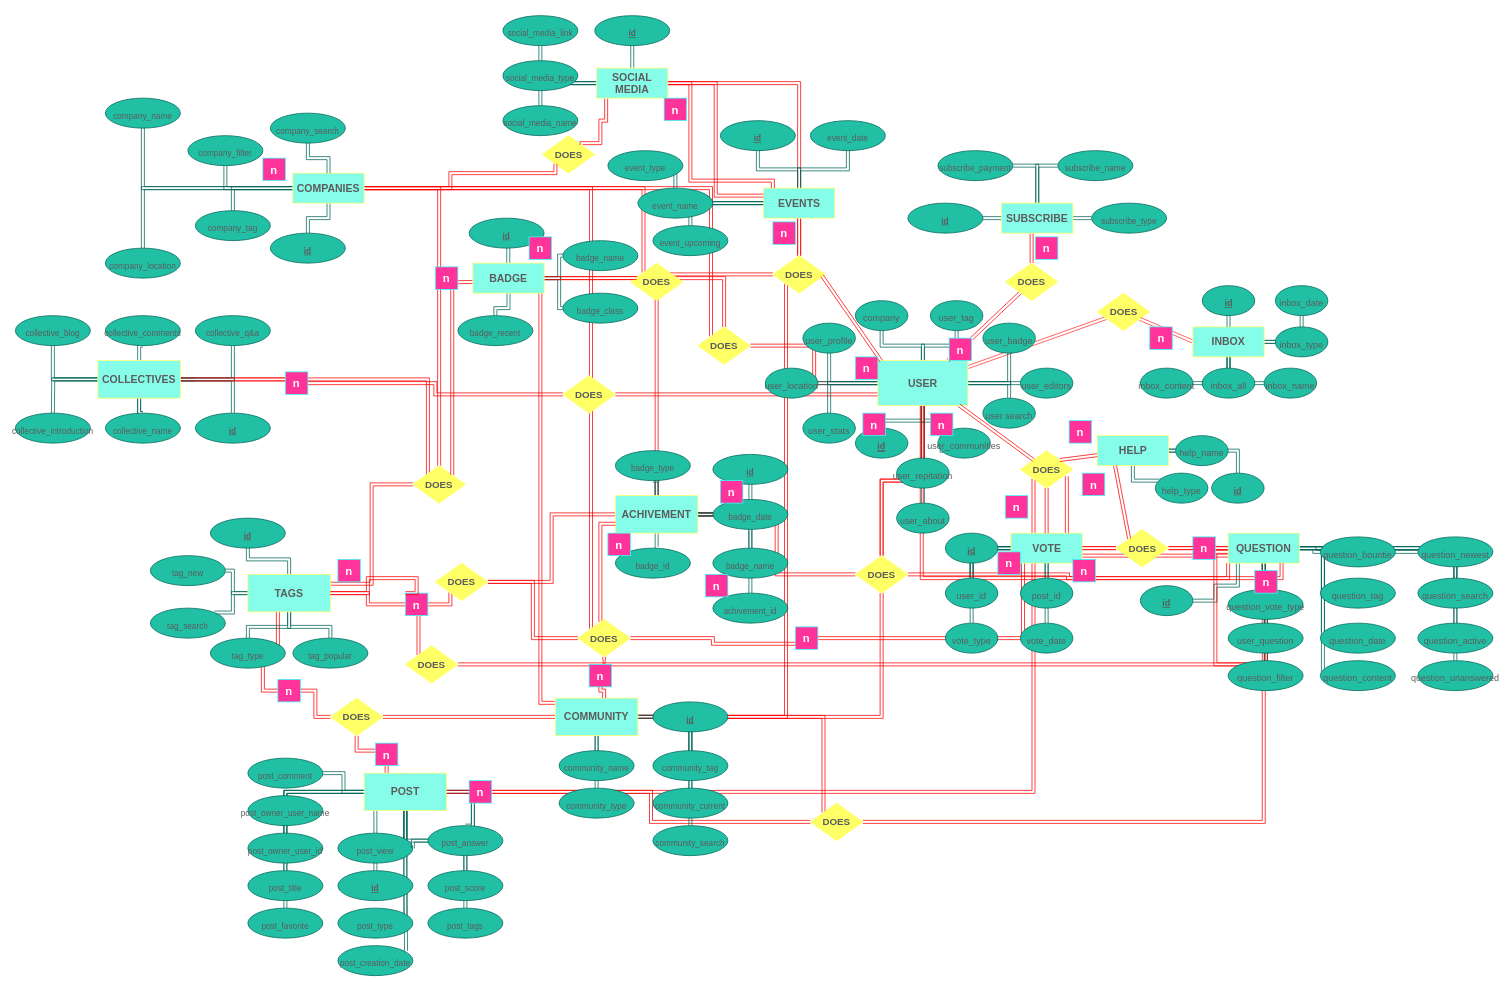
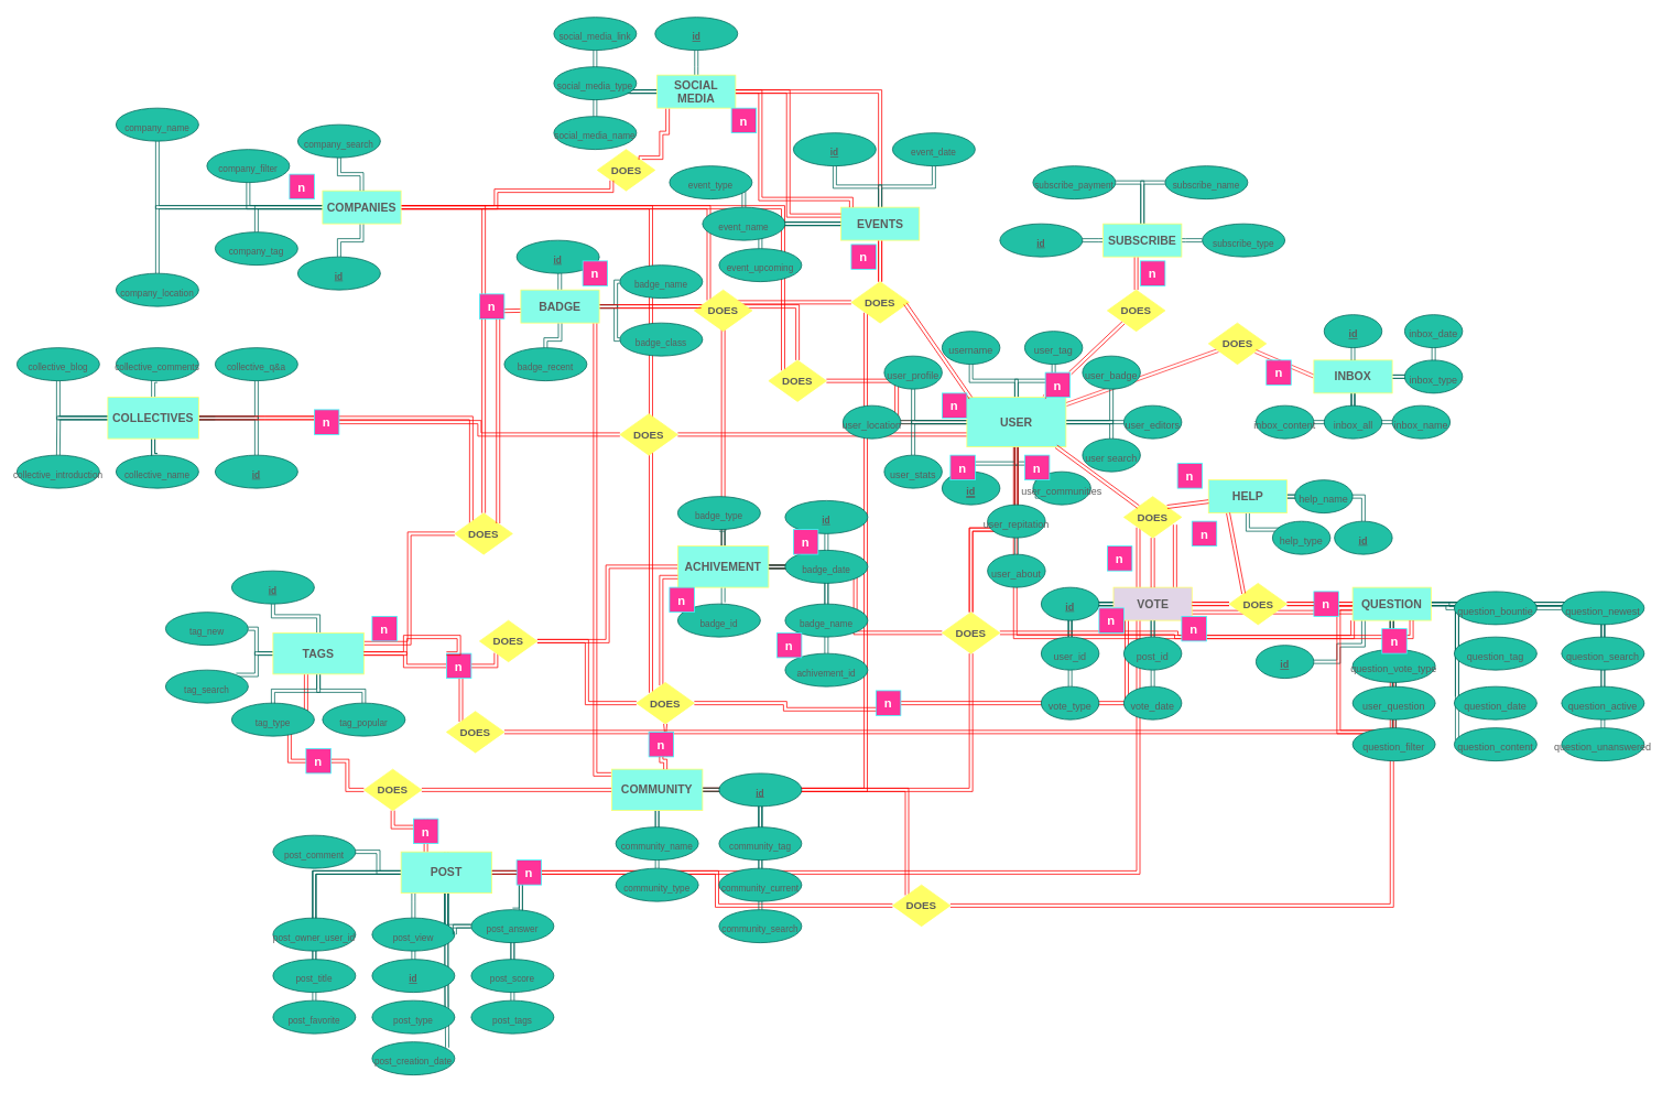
- <mxCell id="39" value="&lt;div style=&quot;text-align: justify;&quot;&gt;&lt;span style=&quot;font-size: 12px; background-color: initial;&quot;&gt;company&lt;/span&gt;&lt;/div&gt;" style="ellipse;whiteSpace=wrap;html=1;strokeColor=#006658;fontSize=24;fontColor=#5C5C5C;fillColor=#21C0A5;" parent="1" vertex="1"><mxGeometry x="1140" y="400" width="70" height="40" as="geometry" /></mxCell>
+ <mxCell id="39" value="&lt;div style=&quot;text-align: justify;&quot;&gt;&lt;span style=&quot;font-size: 12px; background-color: initial;&quot;&gt;username&lt;/span&gt;&lt;/div&gt;" style="ellipse;whiteSpace=wrap;html=1;strokeColor=#006658;fontSize=24;fontColor=#5C5C5C;fillColor=#21C0A5;" parent="1" vertex="1"><mxGeometry x="1140" y="400" width="70" height="40" as="geometry" /></mxCell>
- <mxCell id="94" value="&lt;span style=&quot;font-size: 14px;&quot;&gt;&lt;b&gt;VOTE&lt;/b&gt;&lt;/span&gt;" style="rounded=0;whiteSpace=wrap;html=1;strokeColor=#FFFF66;fontColor=#5C5C5C;fillColor=#86FDE9;" parent="1" vertex="1"><mxGeometry x="1347.5" y="710" width="95" height="40" as="geometry" /></mxCell>
+ <mxCell id="94" value="&lt;span style=&quot;font-size: 14px;&quot;&gt;&lt;b&gt;VOTE&lt;/b&gt;&lt;/span&gt;" style="rounded=0;whiteSpace=wrap;html=1;strokeColor=#FFFF66;fontColor=#5C5C5C;fillColor=#e1d5e7;" parent="1" vertex="1"><mxGeometry x="1347.5" y="710" width="95" height="40" as="geometry" /></mxCell>
- <mxCell id="245" value="&lt;div style=&quot;text-align: justify;&quot;&gt;&lt;span style=&quot;font-size: 11px;&quot;&gt;post_owner_user_name&lt;/span&gt;&lt;/div&gt;" style="ellipse;whiteSpace=wrap;html=1;strokeColor=#006658;fontSize=24;fontColor=#5C5C5C;fillColor=#21C0A5;" parent="1" vertex="1"><mxGeometry x="330" y="1060" width="100" height="40" as="geometry" /></mxCell>
